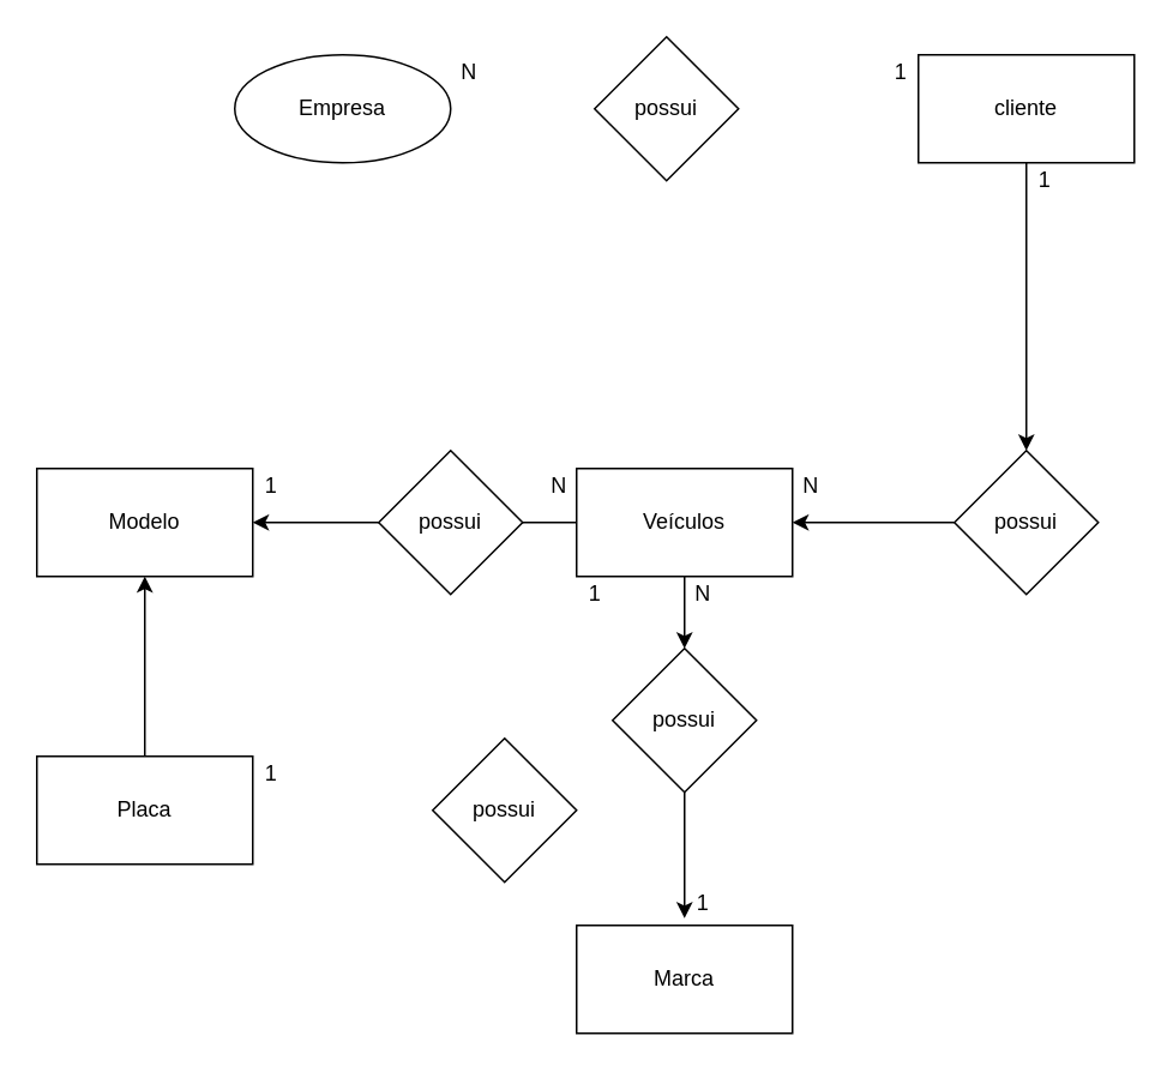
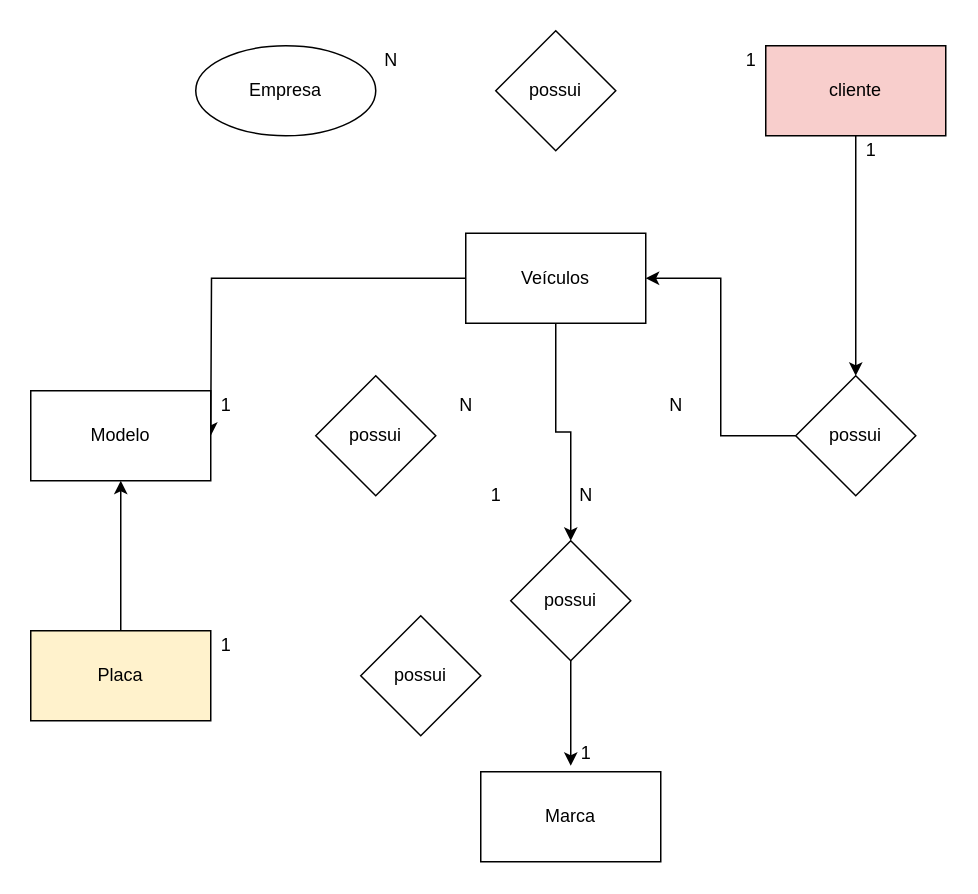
- <mxCell id="5" value="cliente" style="rounded=0;whiteSpace=wrap;html=1;" vertex="1" parent="1"><mxGeometry x="510" y="30" width="120" height="60" as="geometry" /></mxCell>
+ <mxCell id="5" value="cliente" style="rounded=0;whiteSpace=wrap;html=1;fillColor=#f8cecc;" vertex="1" parent="1"><mxGeometry x="510" y="30" width="120" height="60" as="geometry" /></mxCell>
- <mxCell id="8" value="Veículos" style="rounded=0;whiteSpace=wrap;html=1;" vertex="1" parent="1"><mxGeometry x="320" y="260" width="120" height="60" as="geometry" /></mxCell>
+ <mxCell id="8" value="Veículos" style="rounded=0;whiteSpace=wrap;html=1;" vertex="1" parent="1"><mxGeometry x="310" y="155" width="120" height="60" as="geometry" /></mxCell>
- <mxCell id="25" value="Placa" style="rounded=0;whiteSpace=wrap;html=1;" vertex="1" parent="1"><mxGeometry y="420" width="120" height="60" as="geometry" x="20" /></mxCell>
+ <mxCell id="25" value="Placa" style="rounded=0;whiteSpace=wrap;html=1;fillColor=#fff2cc;" vertex="1" parent="1"><mxGeometry y="420" width="120" height="60" as="geometry" x="20" /></mxCell>
